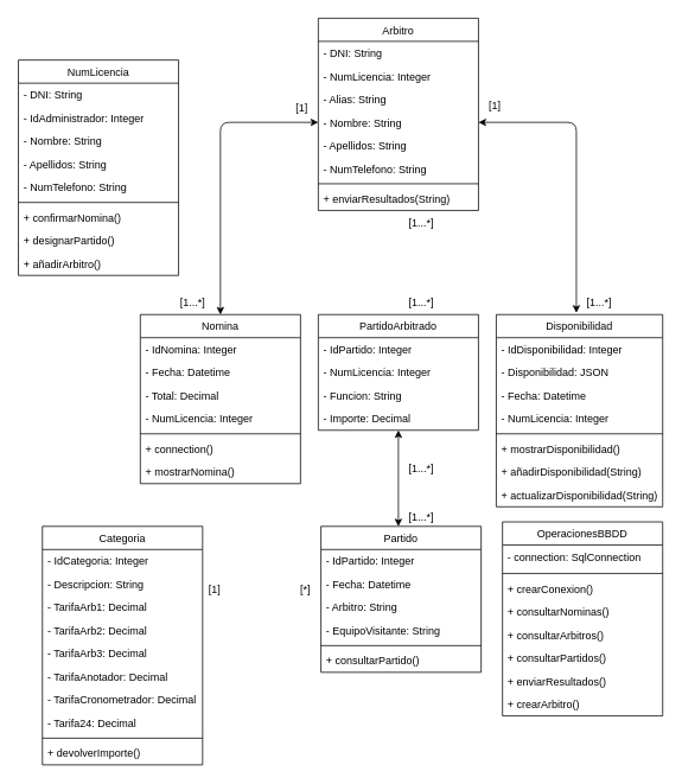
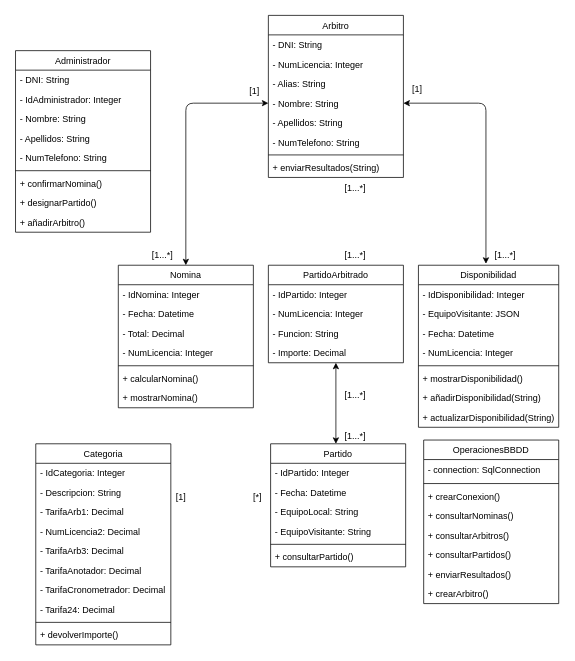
- <mxCell id="2" value="NumLicencia" style="swimlane;fontStyle=0;childLayout=stackLayout;horizontal=1;startSize=26;fillColor=none;horizontalStack=0;resizeParent=1;resizeParentMax=0;resizeLast=0;collapsible=1;marginBottom=0;" parent="1" vertex="1"><mxGeometry x="20" y="67" width="180" height="242" as="geometry" /></mxCell>
+ <mxCell id="2" value="Administrador" style="swimlane;fontStyle=0;childLayout=stackLayout;horizontal=1;startSize=26;fillColor=none;horizontalStack=0;resizeParent=1;resizeParentMax=0;resizeLast=0;collapsible=1;marginBottom=0;" parent="1" vertex="1"><mxGeometry x="20" y="67" width="180" height="242" as="geometry" /></mxCell>
- <mxCell id="23" value="- Disponibilidad: JSON" style="text;strokeColor=none;fillColor=none;align=left;verticalAlign=top;spacingLeft=4;spacingRight=4;overflow=hidden;rotatable=0;points=[[0,0.5],[1,0.5]];portConstraint=eastwest;" parent="21" vertex="1"><mxGeometry y="52" width="187" height="26" as="geometry" /></mxCell>
+ <mxCell id="23" value="- EquipoVisitante: JSON" style="text;strokeColor=none;fillColor=none;align=left;verticalAlign=top;spacingLeft=4;spacingRight=4;overflow=hidden;rotatable=0;points=[[0,0.5],[1,0.5]];portConstraint=eastwest;" parent="21" vertex="1"><mxGeometry y="52" width="187" height="26" as="geometry" /></mxCell>
- <mxCell id="41" value="+ connection()" style="text;strokeColor=none;fillColor=none;align=left;verticalAlign=top;spacingLeft=4;spacingRight=4;overflow=hidden;rotatable=0;points=[[0,0.5],[1,0.5]];portConstraint=eastwest;" parent="35" vertex="1"><mxGeometry y="138" width="180" height="26" as="geometry" /></mxCell>
+ <mxCell id="41" value="+ calcularNomina()" style="text;strokeColor=none;fillColor=none;align=left;verticalAlign=top;spacingLeft=4;spacingRight=4;overflow=hidden;rotatable=0;points=[[0,0.5],[1,0.5]];portConstraint=eastwest;" parent="35" vertex="1"><mxGeometry y="138" width="180" height="26" as="geometry" /></mxCell>
- <mxCell id="46" value="- Arbitro: String" style="text;strokeColor=none;fillColor=none;align=left;verticalAlign=top;spacingLeft=4;spacingRight=4;overflow=hidden;rotatable=0;points=[[0,0.5],[1,0.5]];portConstraint=eastwest;" parent="43" vertex="1"><mxGeometry y="78" width="180" height="26" as="geometry" /></mxCell>
+ <mxCell id="46" value="- EquipoLocal: String" style="text;strokeColor=none;fillColor=none;align=left;verticalAlign=top;spacingLeft=4;spacingRight=4;overflow=hidden;rotatable=0;points=[[0,0.5],[1,0.5]];portConstraint=eastwest;" parent="43" vertex="1"><mxGeometry y="78" width="180" height="26" as="geometry" /></mxCell>
- <mxCell id="54" value="- TarifaArb2: Decimal" style="text;strokeColor=none;fillColor=none;align=left;verticalAlign=top;spacingLeft=4;spacingRight=4;overflow=hidden;rotatable=0;points=[[0,0.5],[1,0.5]];portConstraint=eastwest;" parent="50" vertex="1"><mxGeometry y="104" width="180" height="26" as="geometry" /></mxCell>
+ <mxCell id="54" value="- NumLicencia2: Decimal" style="text;strokeColor=none;fillColor=none;align=left;verticalAlign=top;spacingLeft=4;spacingRight=4;overflow=hidden;rotatable=0;points=[[0,0.5],[1,0.5]];portConstraint=eastwest;" parent="50" vertex="1"><mxGeometry y="104" width="180" height="26" as="geometry" /></mxCell>
